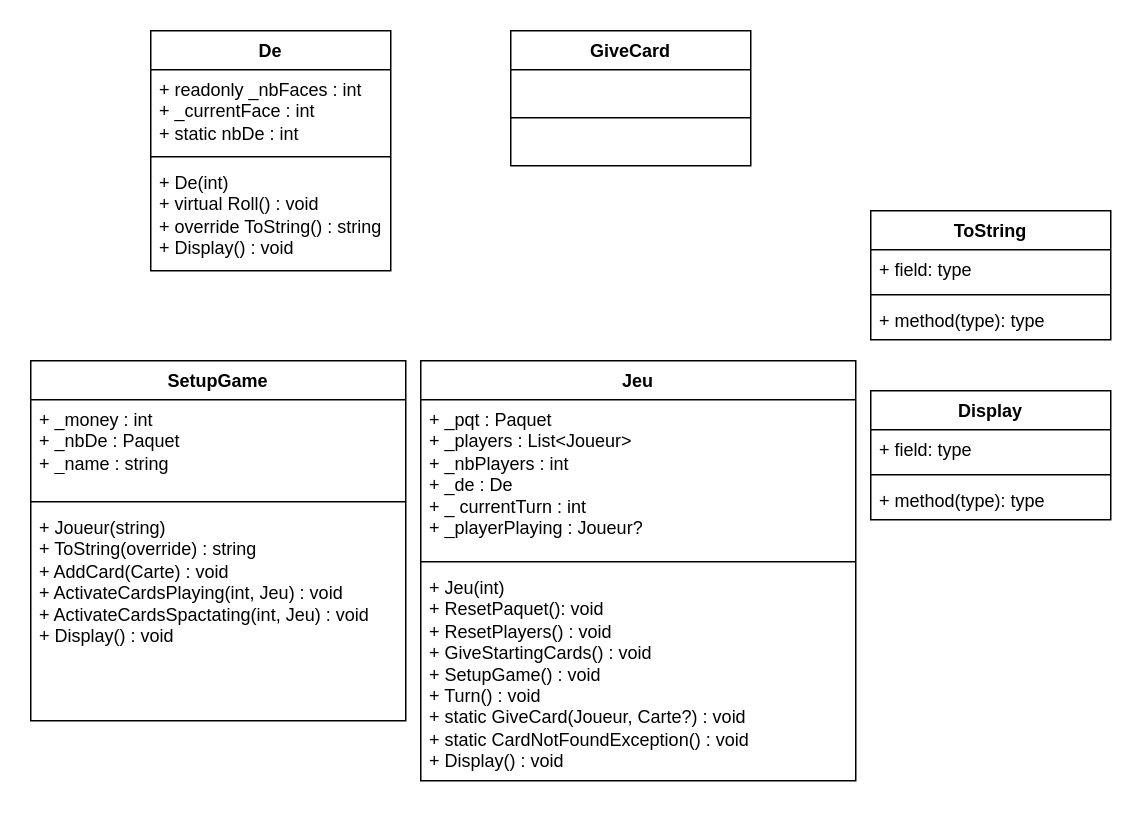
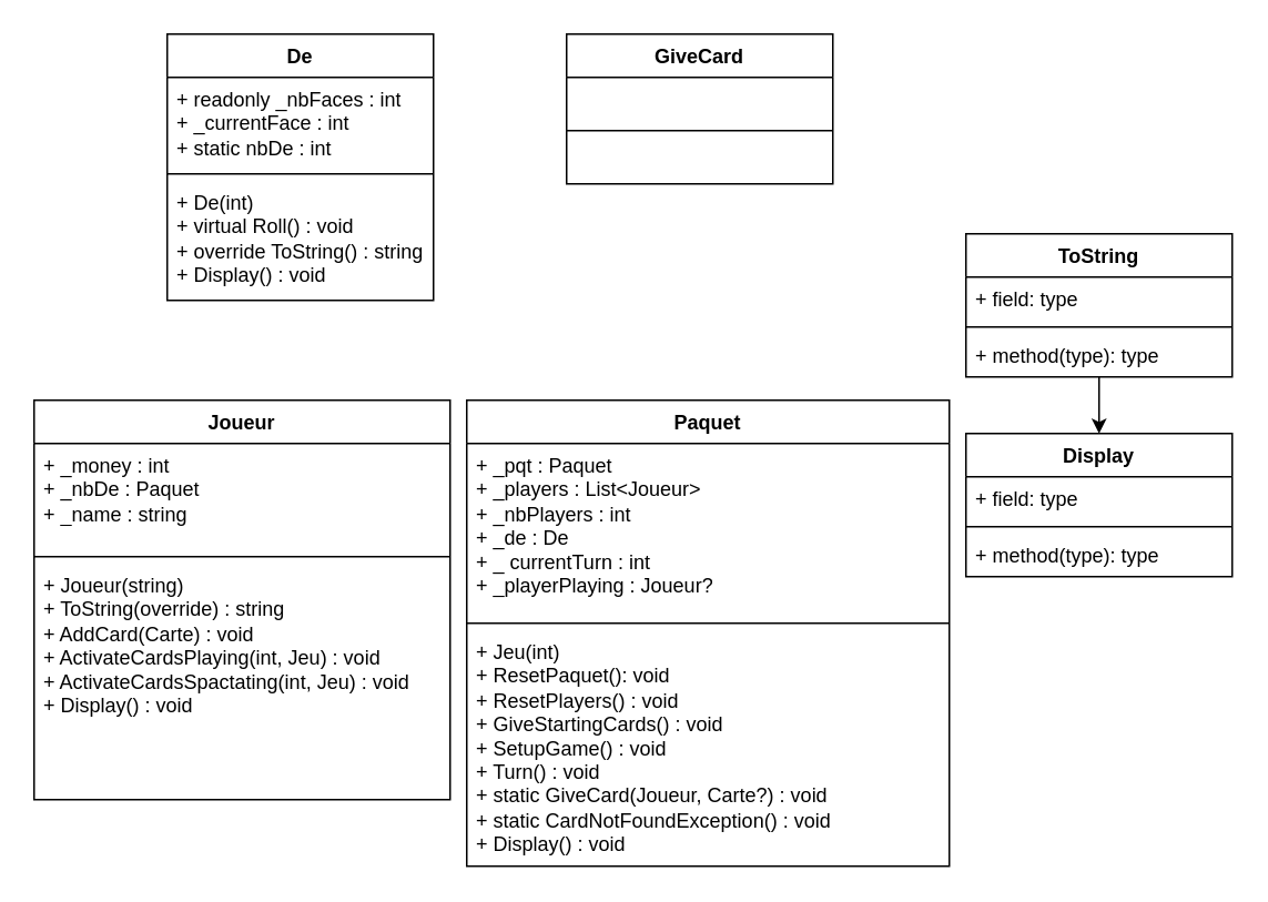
+ <mxCell id="6" style="edgeStyle=orthogonalEdgeStyle;rounded=0;orthogonalLoop=1;jettySize=auto;html=1;" edge="1" parent="1" source="7" target="11"><mxGeometry relative="1" as="geometry" /></mxCell>
- <mxCell id="15" value="SetupGame" style="swimlane;fontStyle=1;align=center;verticalAlign=top;childLayout=stackLayout;horizontal=1;startSize=26;horizontalStack=0;resizeParent=1;resizeParentMax=0;resizeLast=0;collapsible=1;marginBottom=0;whiteSpace=wrap;html=1;" vertex="1" parent="1"><mxGeometry y="240" width="250" height="240" as="geometry" x="20" /></mxCell>
+ <mxCell id="15" value="Joueur" style="swimlane;fontStyle=1;align=center;verticalAlign=top;childLayout=stackLayout;horizontal=1;startSize=26;horizontalStack=0;resizeParent=1;resizeParentMax=0;resizeLast=0;collapsible=1;marginBottom=0;whiteSpace=wrap;html=1;" vertex="1" parent="1"><mxGeometry y="240" width="250" height="240" as="geometry" x="20" /></mxCell>
- <mxCell id="2" value="Jeu" style="swimlane;fontStyle=1;align=center;verticalAlign=top;childLayout=stackLayout;horizontal=1;startSize=26;horizontalStack=0;resizeParent=1;resizeParentMax=0;resizeLast=0;collapsible=1;marginBottom=0;whiteSpace=wrap;html=1;" vertex="1" parent="1"><mxGeometry x="280" y="240" width="290" height="280" as="geometry" /></mxCell>
+ <mxCell id="2" value="Paquet" style="swimlane;fontStyle=1;align=center;verticalAlign=top;childLayout=stackLayout;horizontal=1;startSize=26;horizontalStack=0;resizeParent=1;resizeParentMax=0;resizeLast=0;collapsible=1;marginBottom=0;whiteSpace=wrap;html=1;" vertex="1" parent="1"><mxGeometry x="280" y="240" width="290" height="280" as="geometry" /></mxCell>
